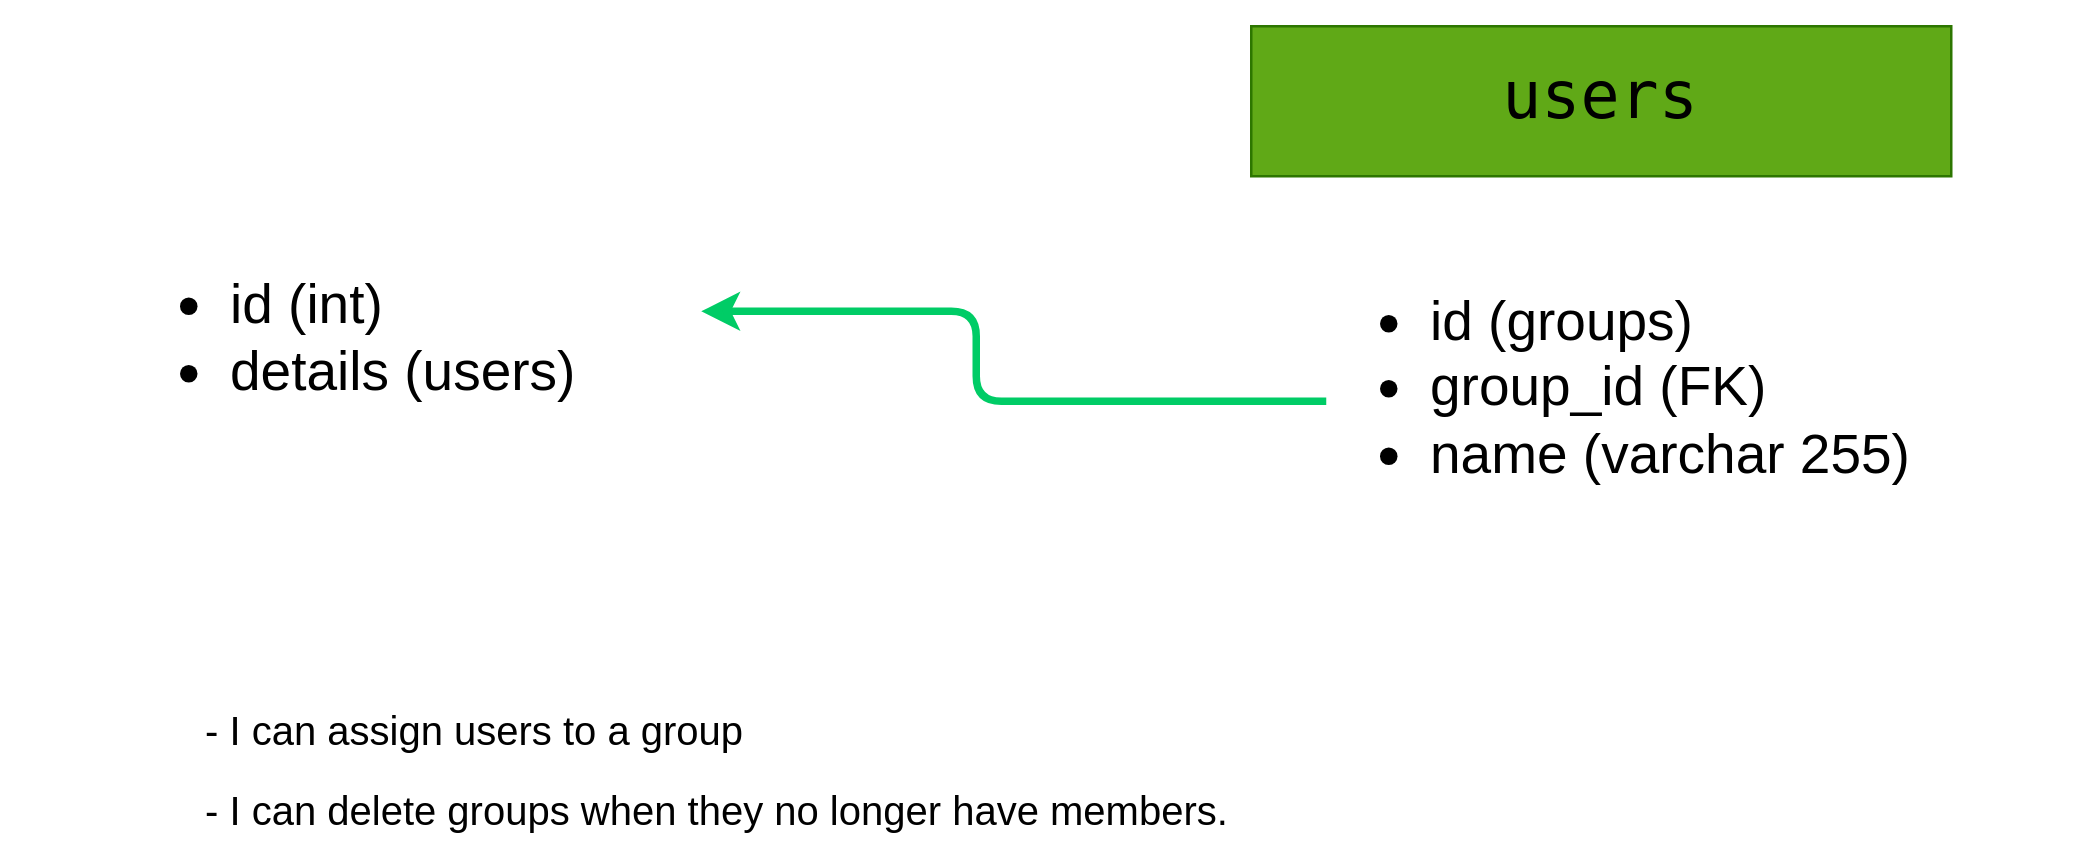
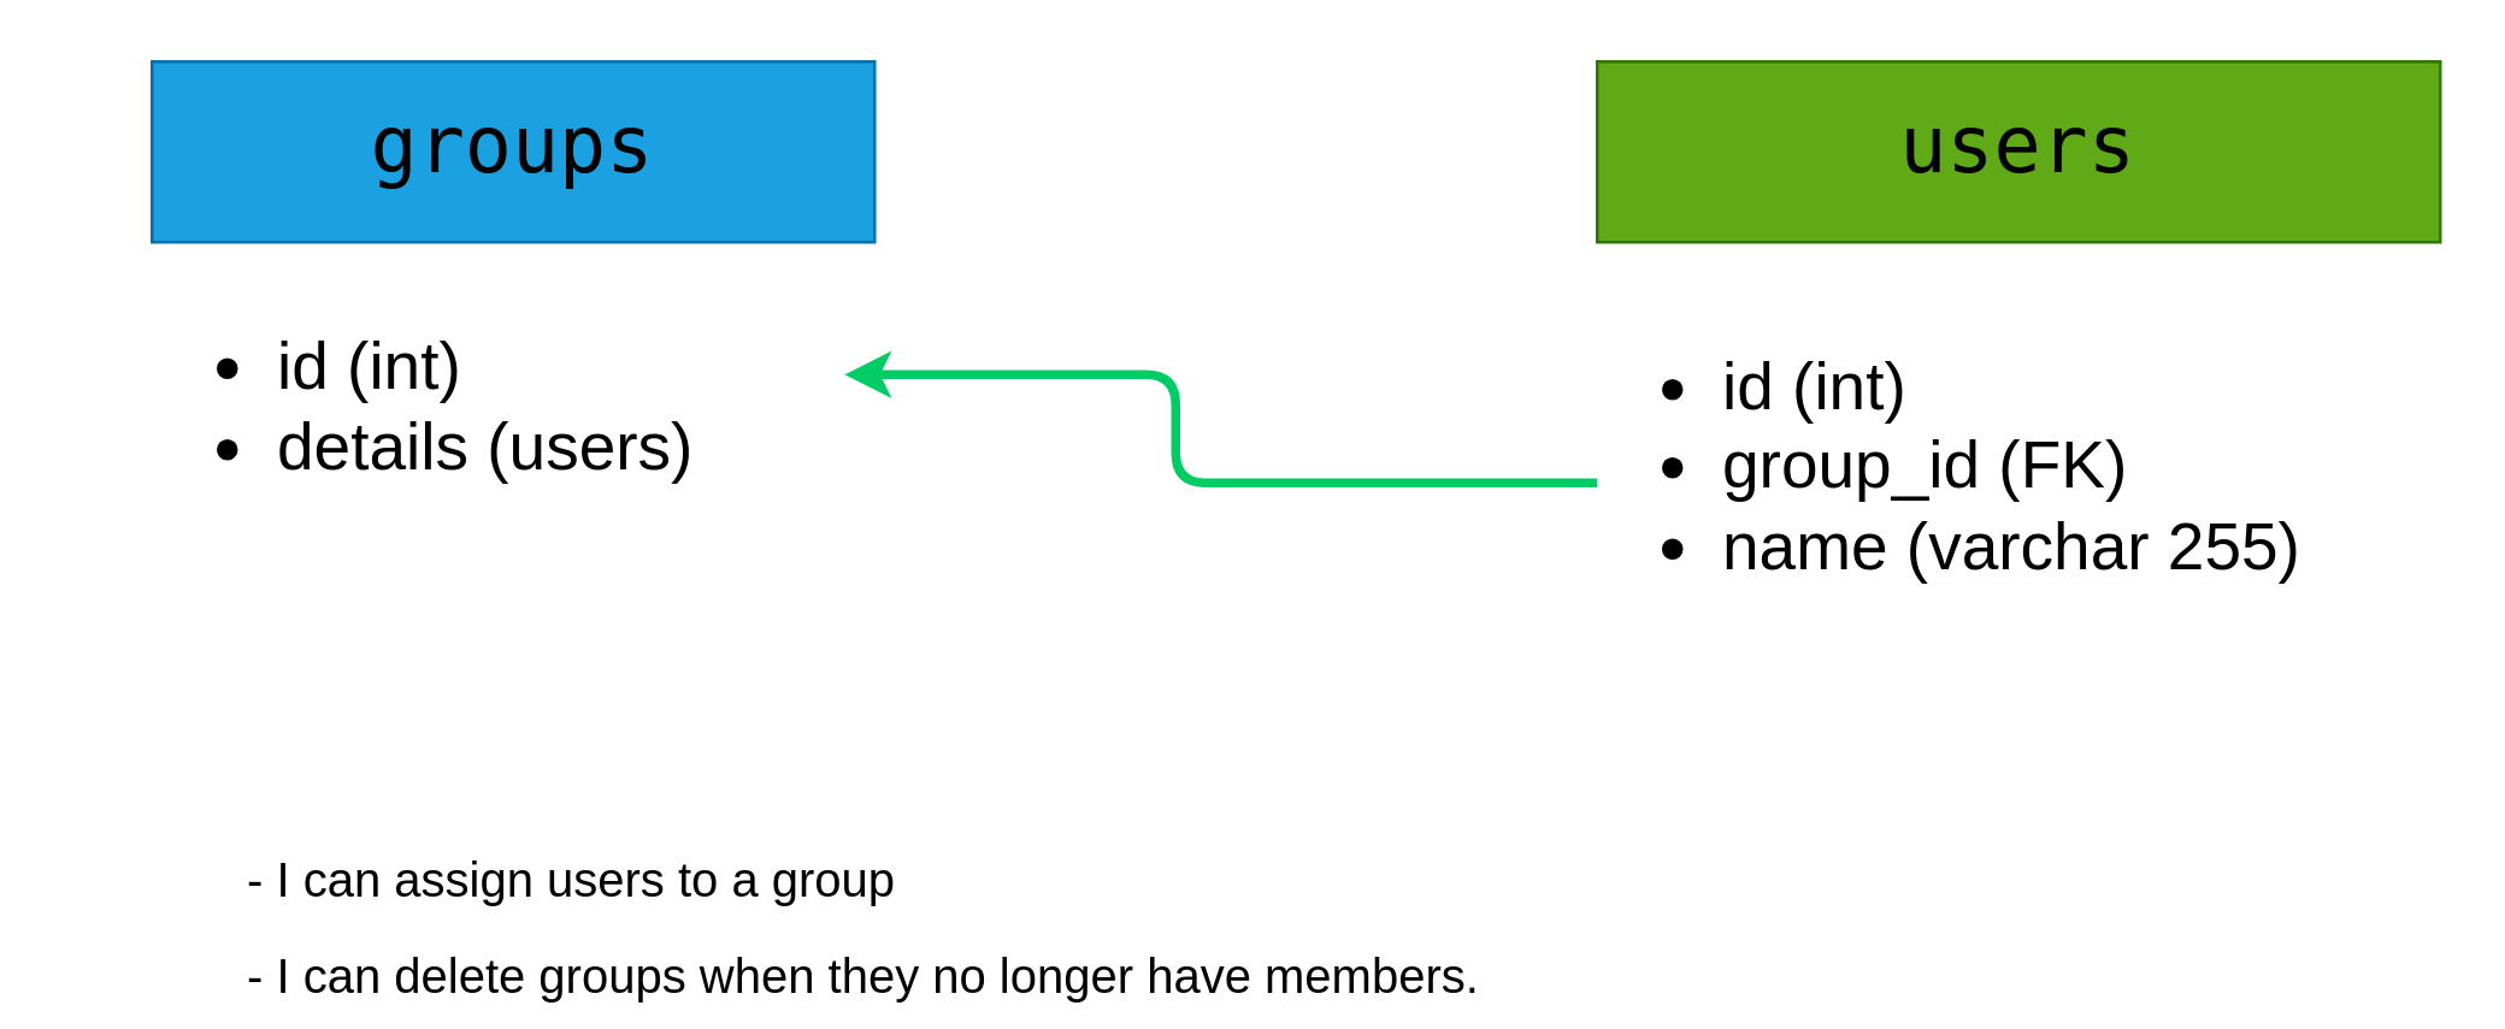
- <mxCell id="4" value="&lt;div style=&quot;font-family: &amp;#34;droid sans mono&amp;#34; , &amp;#34;monospace&amp;#34; , monospace ; line-height: 19px&quot;&gt;&lt;font style=&quot;font-size: 26px&quot;&gt;users&lt;/font&gt;&lt;/div&gt;" style="rounded=0;whiteSpace=wrap;html=1;fillColor=#60a917;fontColor=#000000;strokeColor=#2D7600;labelBackgroundColor=none;labelBorderColor=none;" parent="1" vertex="1"><mxGeometry x="500" y="10" width="280" height="60" as="geometry" /></mxCell>
+ <mxCell id="4" value="&lt;div style=&quot;font-family: &amp;#34;droid sans mono&amp;#34; , &amp;#34;monospace&amp;#34; , monospace ; line-height: 19px&quot;&gt;&lt;font style=&quot;font-size: 26px&quot;&gt;users&lt;/font&gt;&lt;/div&gt;" style="rounded=0;whiteSpace=wrap;html=1;fillColor=#60a917;fontColor=#000000;strokeColor=#2D7600;labelBackgroundColor=none;labelBorderColor=none;" parent="1" vertex="1"><mxGeometry x="530" y="20" width="280" height="60" as="geometry" /></mxCell>
+ <mxCell id="2" value="&lt;div style=&quot;font-family: &amp;quot;droid sans mono&amp;quot;, &amp;quot;monospace&amp;quot;, monospace; line-height: 19px;&quot;&gt;&lt;span style=&quot;&quot;&gt;&lt;font style=&quot;font-size: 26px&quot;&gt;groups&lt;/font&gt;&lt;/span&gt;&lt;/div&gt;" style="rounded=0;whiteSpace=wrap;html=1;labelBackgroundColor=none;fontColor=#000000;labelBorderColor=none;fillColor=#1ba1e2;strokeColor=#006EAF;" parent="1" vertex="1"><mxGeometry x="50" y="20" width="240" height="60" as="geometry" /></mxCell>
- <mxCell id="5" value="&lt;ul style=&quot;font-size: 22px&quot;&gt;&lt;li style=&quot;font-size: 22px&quot;&gt;id (groups)&lt;/li&gt;&lt;li style=&quot;font-size: 22px&quot;&gt;group_id (FK)&lt;/li&gt;&lt;li style=&quot;font-size: 22px&quot;&gt;name (varchar 255)&lt;/li&gt;&lt;/ul&gt;" style="text;strokeColor=none;fillColor=none;html=1;whiteSpace=wrap;verticalAlign=middle;overflow=hidden;fontSize=22;labelBackgroundColor=none;" parent="1" vertex="1"><mxGeometry x="530" y="80" width="280" height="150" as="geometry" /></mxCell>
+ <mxCell id="5" value="&lt;ul style=&quot;font-size: 22px&quot;&gt;&lt;li style=&quot;font-size: 22px&quot;&gt;id (int)&lt;/li&gt;&lt;li style=&quot;font-size: 22px&quot;&gt;group_id (FK)&lt;/li&gt;&lt;li style=&quot;font-size: 22px&quot;&gt;name (varchar 255)&lt;/li&gt;&lt;/ul&gt;" style="text;strokeColor=none;fillColor=none;html=1;whiteSpace=wrap;verticalAlign=middle;overflow=hidden;fontSize=22;labelBackgroundColor=none;" parent="1" vertex="1"><mxGeometry x="530" y="80" width="280" height="150" as="geometry" /></mxCell>
